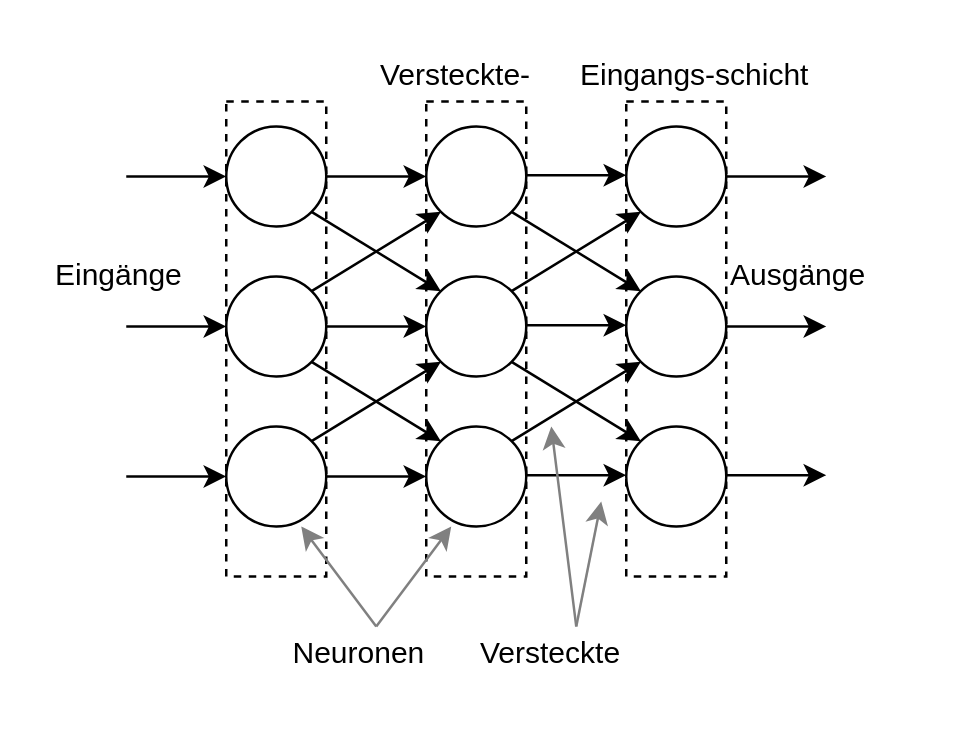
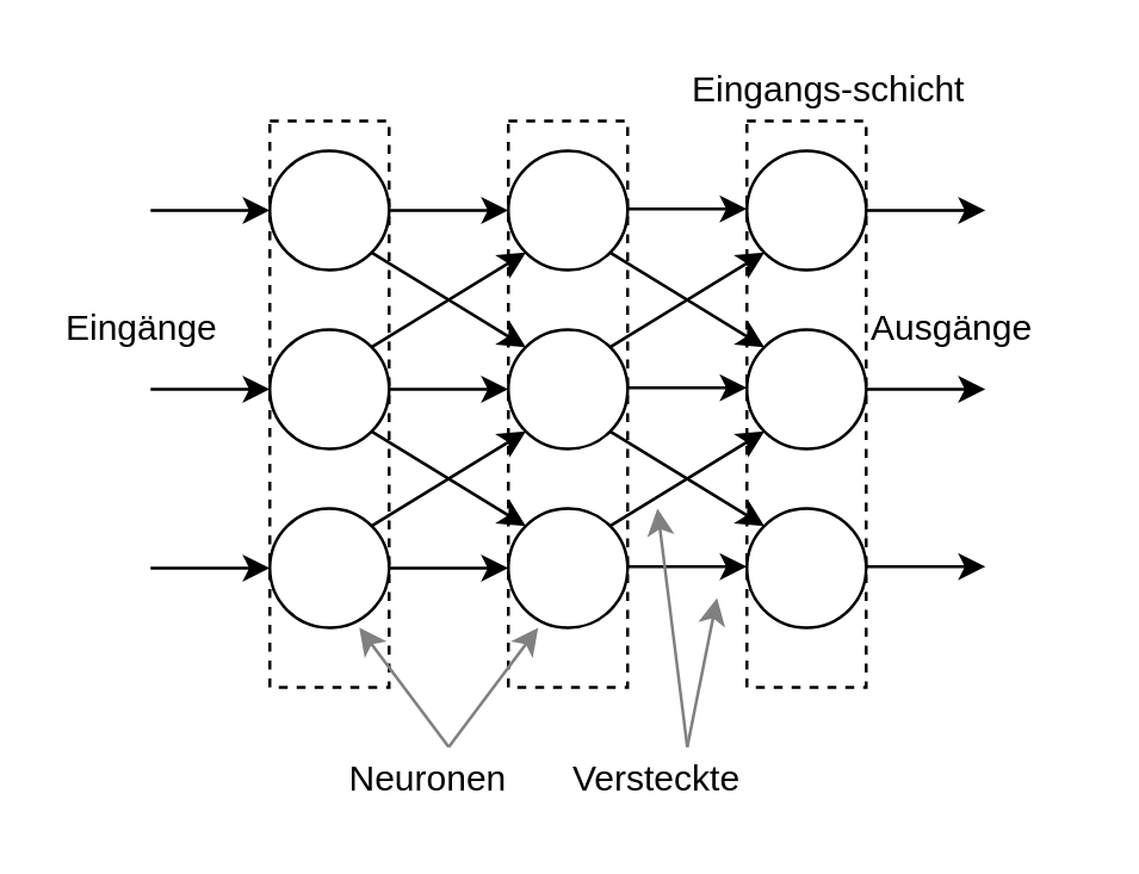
- <mxCell id="10" value="Versteckte-" style="text;html=1;resizable=0;points=[];autosize=1;align=left;verticalAlign=top;spacingTop=-4;" vertex="1" parent="1"><mxGeometry x="150" y="20" width="80" height="20" as="geometry" /></mxCell>
